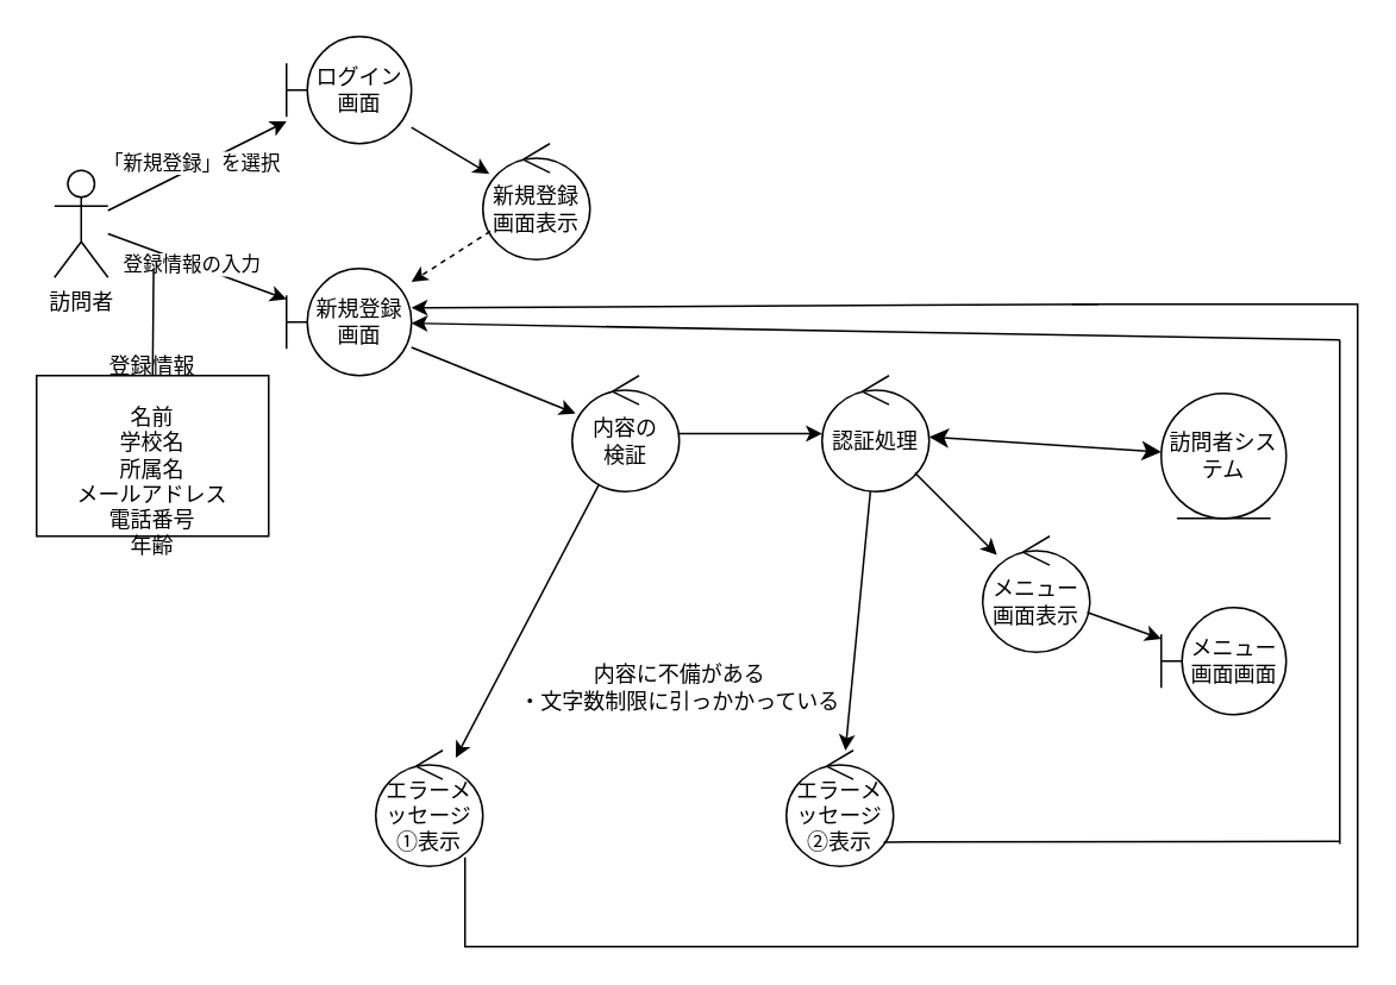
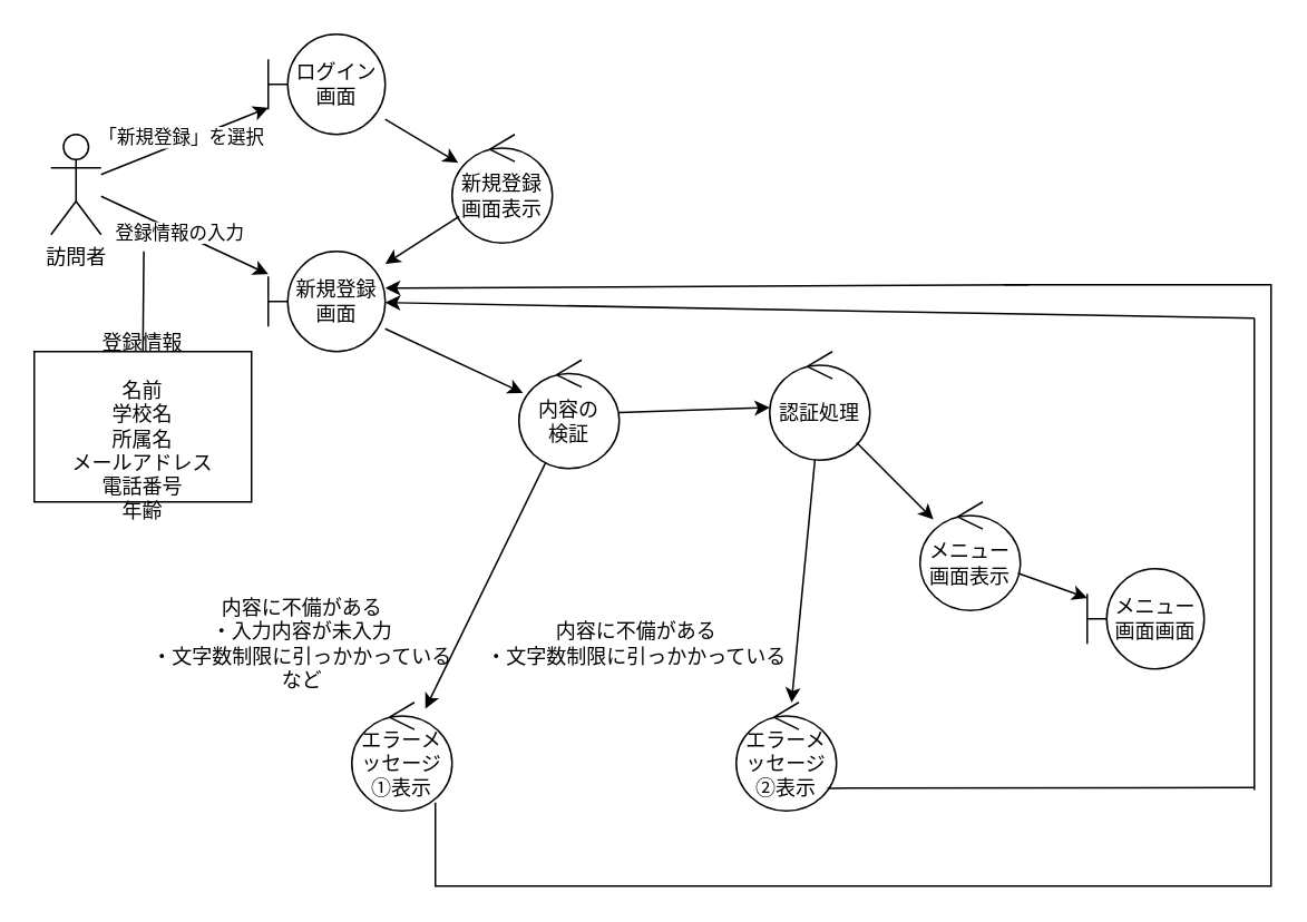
- <mxCell id="2" value="訪問者" style="shape=umlActor;verticalLabelPosition=bottom;verticalAlign=top;html=1;outlineConnect=0;" vertex="1" parent="1"><mxGeometry x="30" y="95" width="30" height="60" as="geometry" /></mxCell>
+ <mxCell id="2" value="訪問者" style="shape=umlActor;verticalLabelPosition=bottom;verticalAlign=top;html=1;outlineConnect=0;" vertex="1" parent="1"><mxGeometry x="30" y="80" width="30" height="60" as="geometry" /></mxCell>
- <mxCell id="10" value="" style="edgeStyle=none;orthogonalLoop=1;jettySize=auto;html=1;dashed=1;" edge="1" parent="1" source="6" target="8"><mxGeometry width="100" relative="1" as="geometry"><mxPoint x="160" y="130" as="sourcePoint" /><mxPoint x="260" y="130" as="targetPoint" /><Array as="points" /></mxGeometry></mxCell>
+ <mxCell id="10" value="" style="edgeStyle=none;orthogonalLoop=1;jettySize=auto;html=1;" edge="1" parent="1" source="6" target="8"><mxGeometry width="100" relative="1" as="geometry"><mxPoint x="160" y="130" as="sourcePoint" /><mxPoint x="260" y="130" as="targetPoint" /><Array as="points" /></mxGeometry></mxCell>
- <mxCell id="15" value="内容の&lt;div&gt;検証&lt;/div&gt;" style="ellipse;shape=umlControl;whiteSpace=wrap;html=1;" vertex="1" parent="1"><mxGeometry x="320" y="210" width="60" height="65" as="geometry" /></mxCell>
+ <mxCell id="15" value="内容の&lt;div&gt;検証&lt;/div&gt;" style="ellipse;shape=umlControl;whiteSpace=wrap;html=1;" vertex="1" parent="1"><mxGeometry x="310" y="215" width="60" height="65" as="geometry" /></mxCell>
- <mxCell id="28" value="" style="edgeStyle=none;orthogonalLoop=1;jettySize=auto;html=1;endArrow=classic;startArrow=classic;endSize=8;startSize=8;" edge="1" parent="1" source="17" target="7"><mxGeometry width="100" relative="1" as="geometry"><mxPoint x="510" y="260" as="sourcePoint" /><mxPoint x="610" y="260" as="targetPoint" /><Array as="points" /></mxGeometry></mxCell>
- <mxCell id="7" value="訪問者システム" style="ellipse;shape=umlEntity;whiteSpace=wrap;html=1;" vertex="1" parent="1"><mxGeometry x="650" y="220" width="70" height="70" as="geometry" /></mxCell>
+ <mxCell id="22" value="内容に不備がある&lt;div&gt;・入力内容が未入力&lt;/div&gt;&lt;div&gt;・文字数制限に引っかかっている&lt;/div&gt;&lt;div&gt;など&lt;/div&gt;" style="text;html=1;align=center;verticalAlign=middle;resizable=0;points=[];autosize=1;strokeColor=none;fillColor=none;" vertex="1" parent="1"><mxGeometry x="80" y="350" width="200" height="70" as="geometry" /></mxCell>
